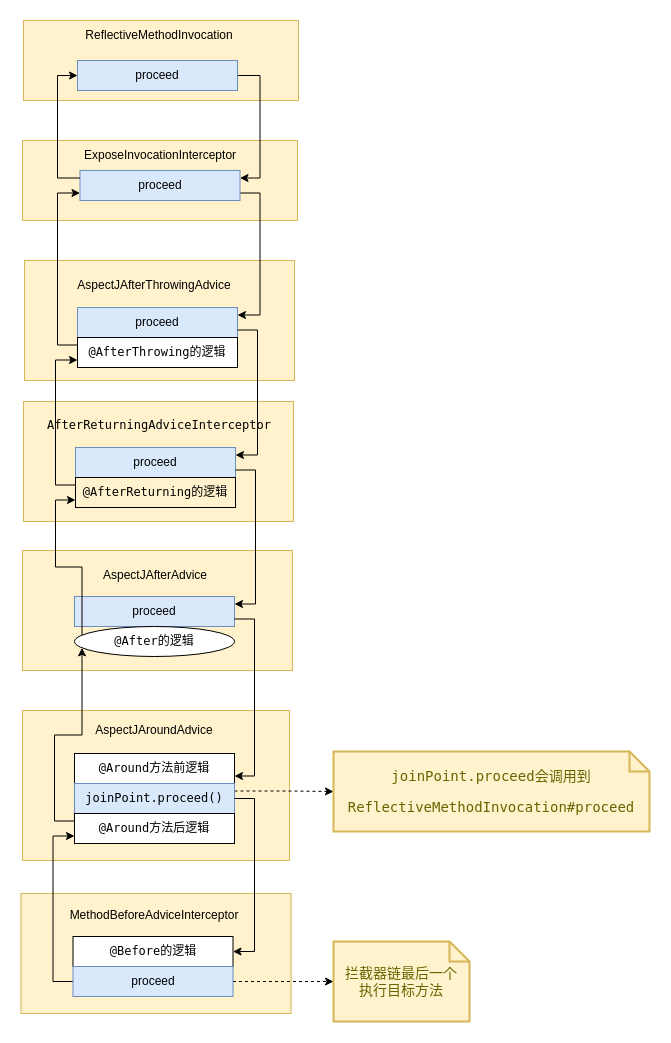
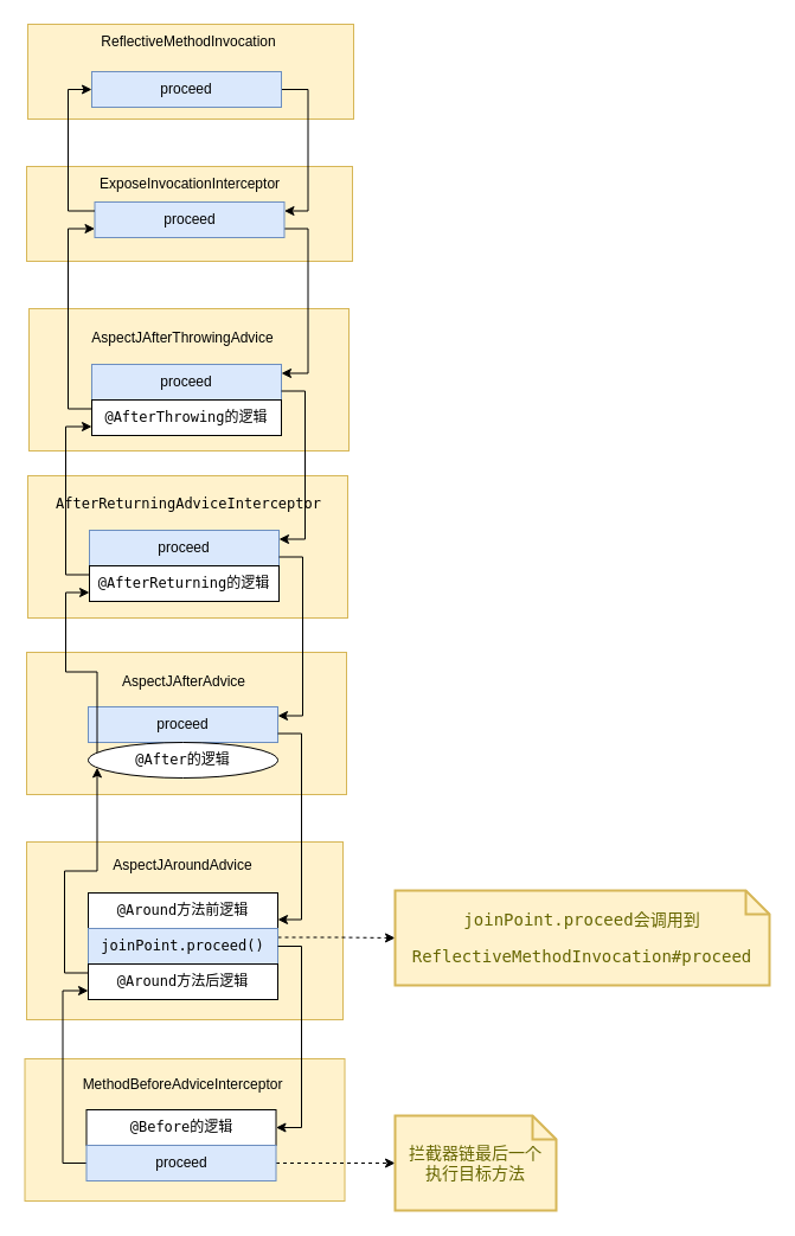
- <mxCell id="11" value="&lt;pre&gt;@AfterReturning的逻辑&lt;br&gt;&lt;/pre&gt;" style="rounded=0;whiteSpace=wrap;html=1;fillColor=#fff2cc;" parent="1" vertex="1"><mxGeometry x="75" y="477" width="160" height="30" as="geometry" /></mxCell>
+ <mxCell id="11" value="&lt;pre&gt;@AfterReturning的逻辑&lt;br&gt;&lt;/pre&gt;" style="rounded=0;whiteSpace=wrap;html=1;" parent="1" vertex="1"><mxGeometry x="75" y="477" width="160" height="30" as="geometry" /></mxCell>
